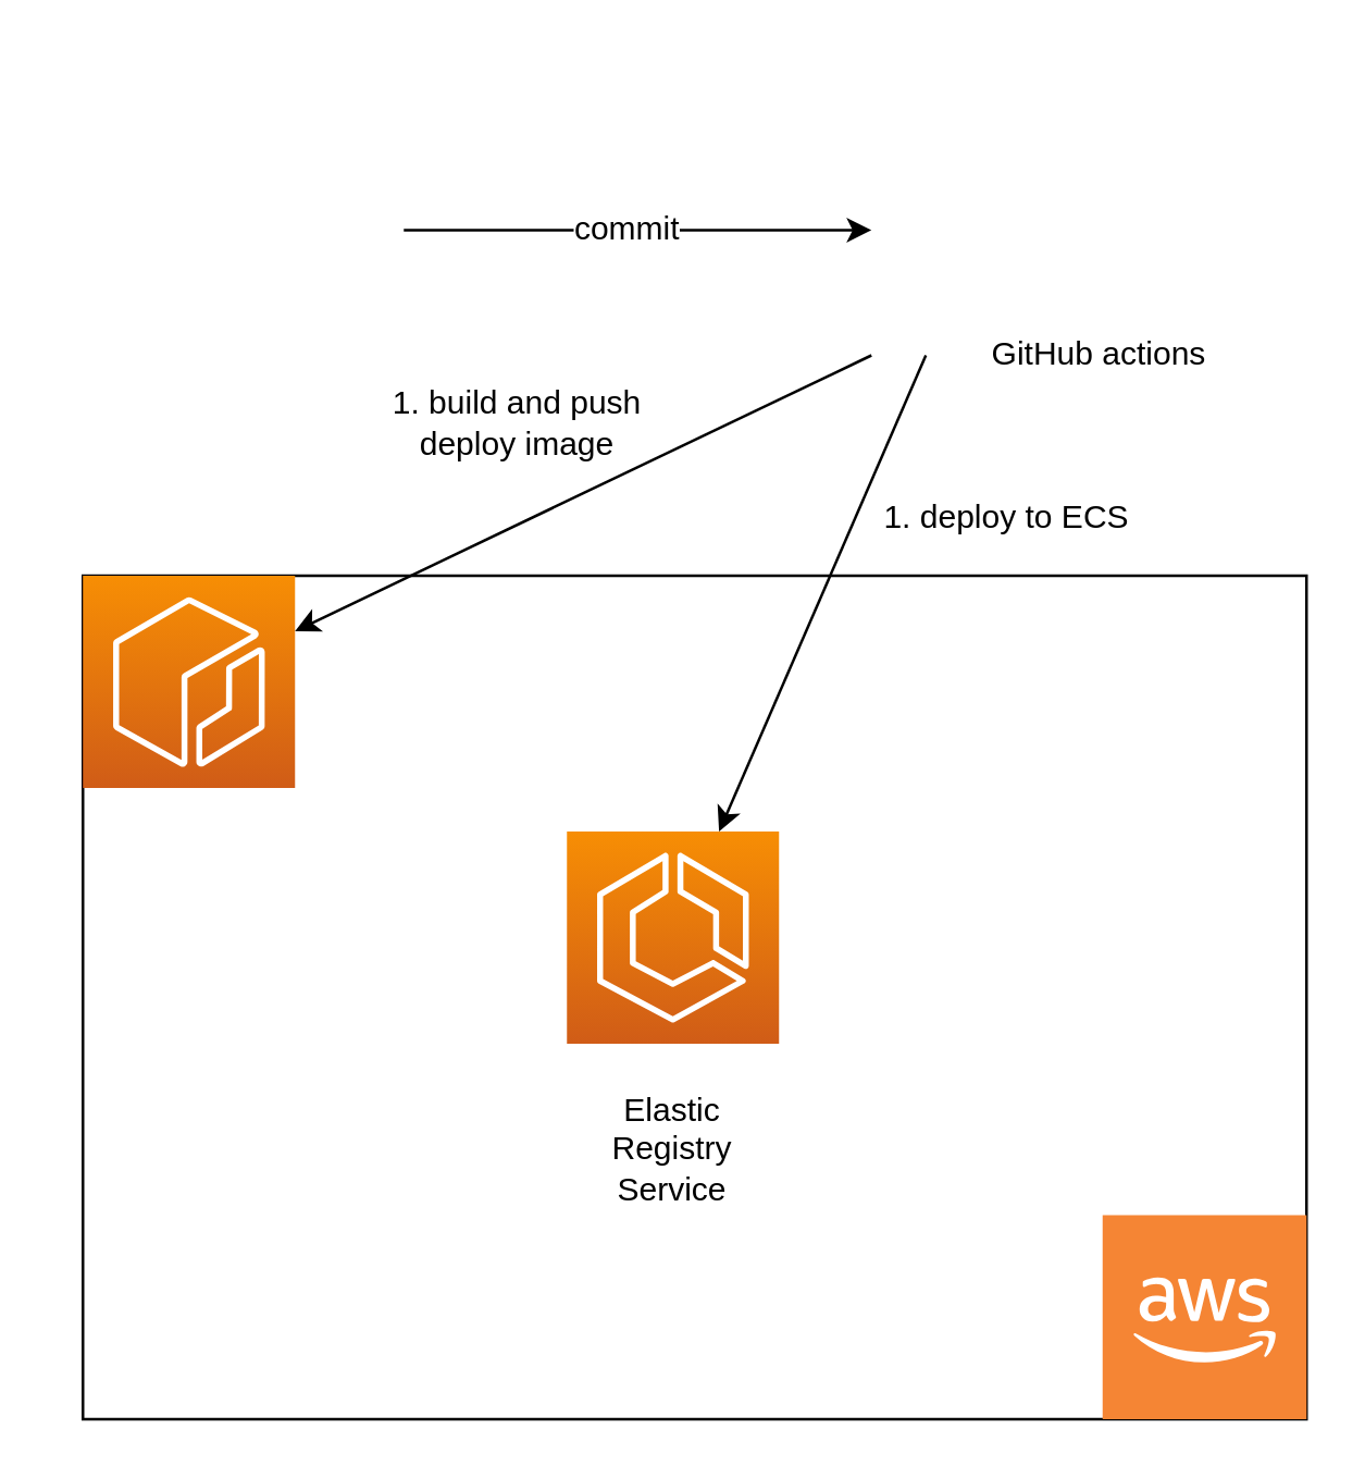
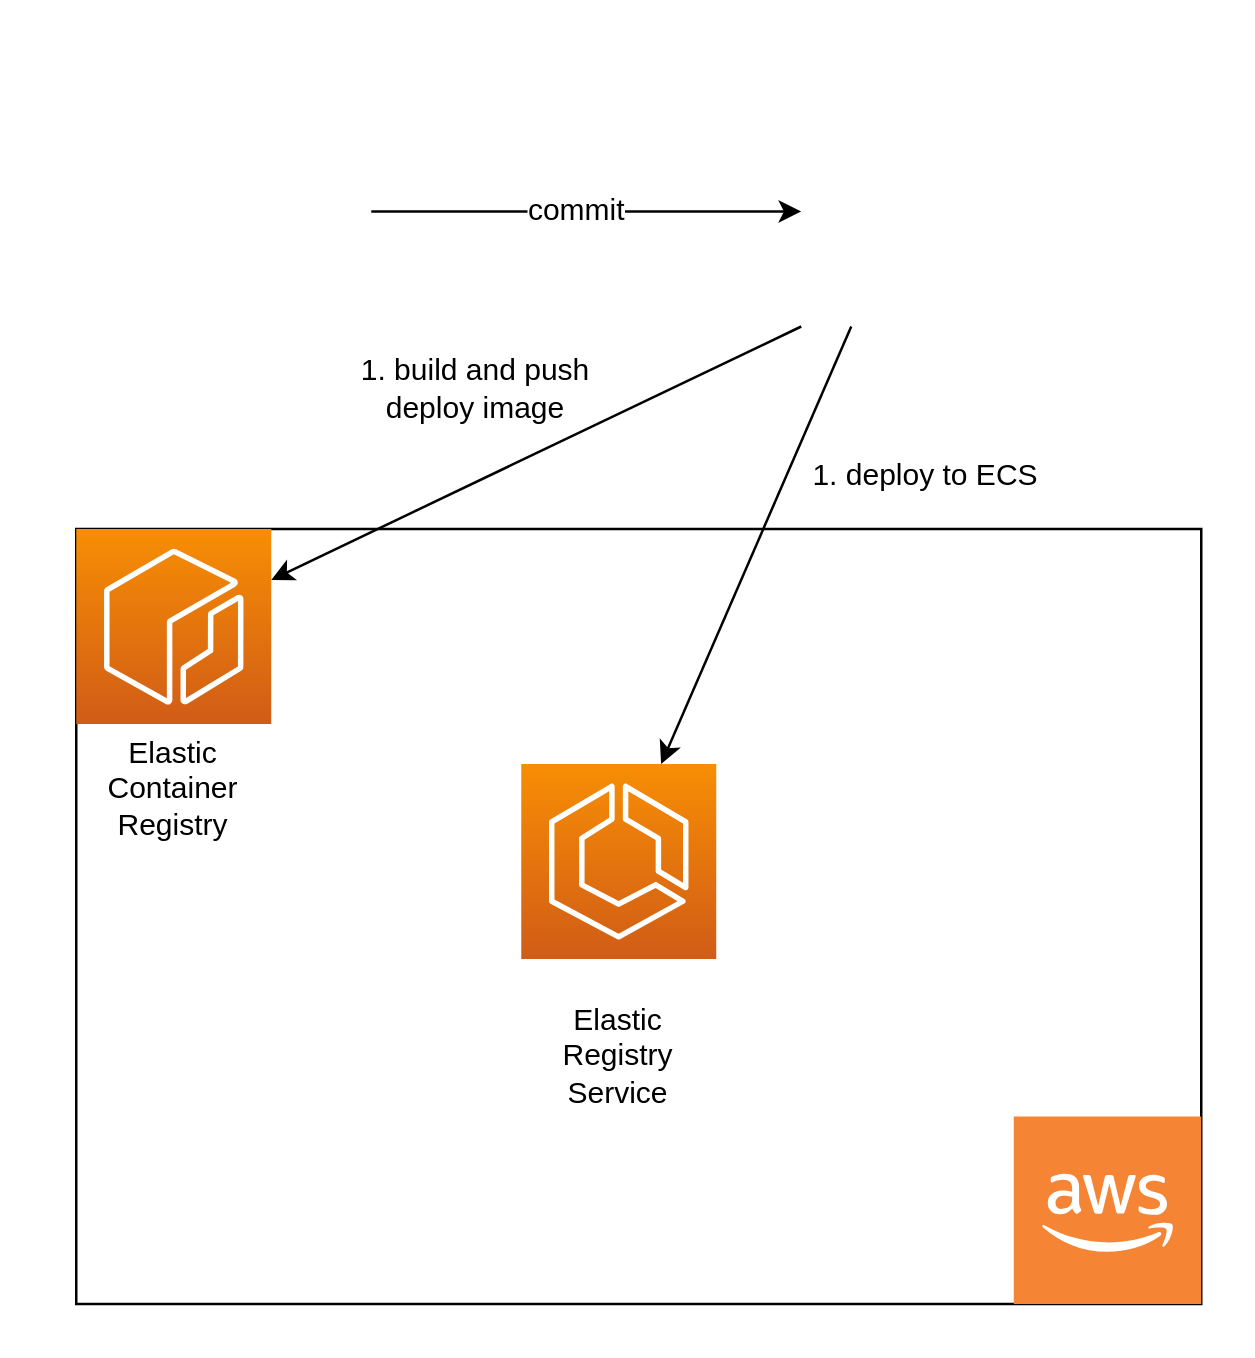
- <mxCell id="12" value="GitHub actions" style="text;html=1;strokeColor=none;fillColor=none;align=center;verticalAlign=middle;whiteSpace=wrap;rounded=0;" vertex="1" parent="1"><mxGeometry x="360" y="120" width="88" height="20" as="geometry" /></mxCell>
+ <mxCell id="10" value="Elastic Container Registry" style="text;html=1;strokeColor=none;fillColor=none;align=center;verticalAlign=middle;whiteSpace=wrap;rounded=0;" vertex="1" parent="1"><mxGeometry x="30" y="289" width="78" height="52" as="geometry" /></mxCell>
